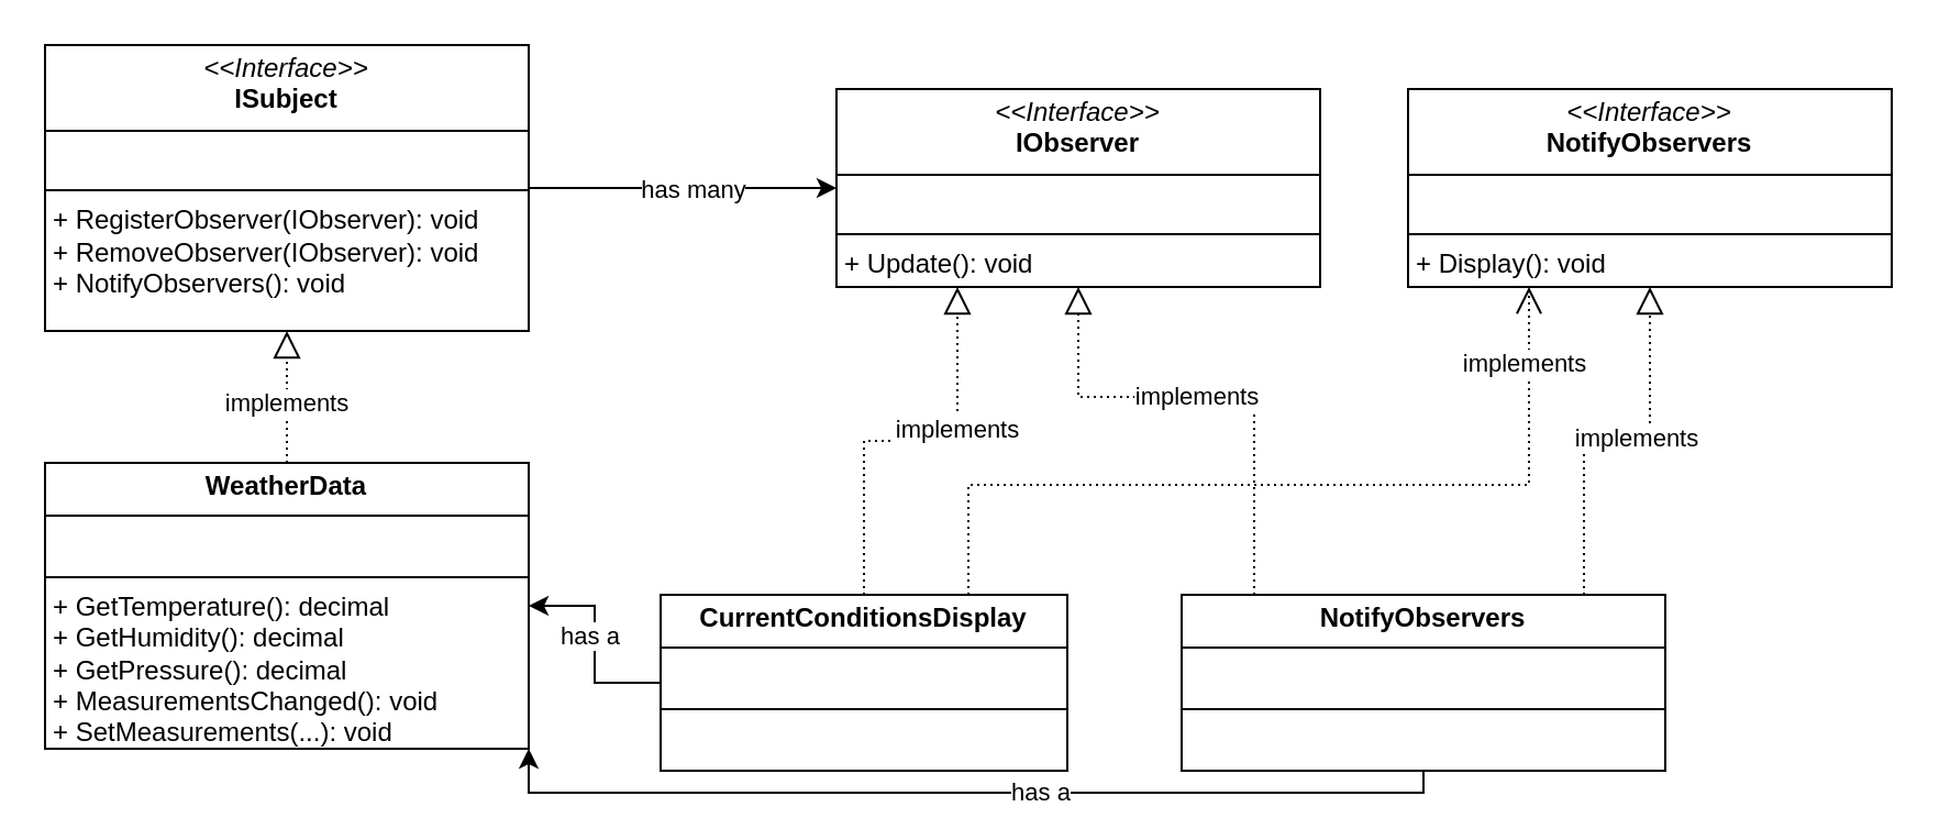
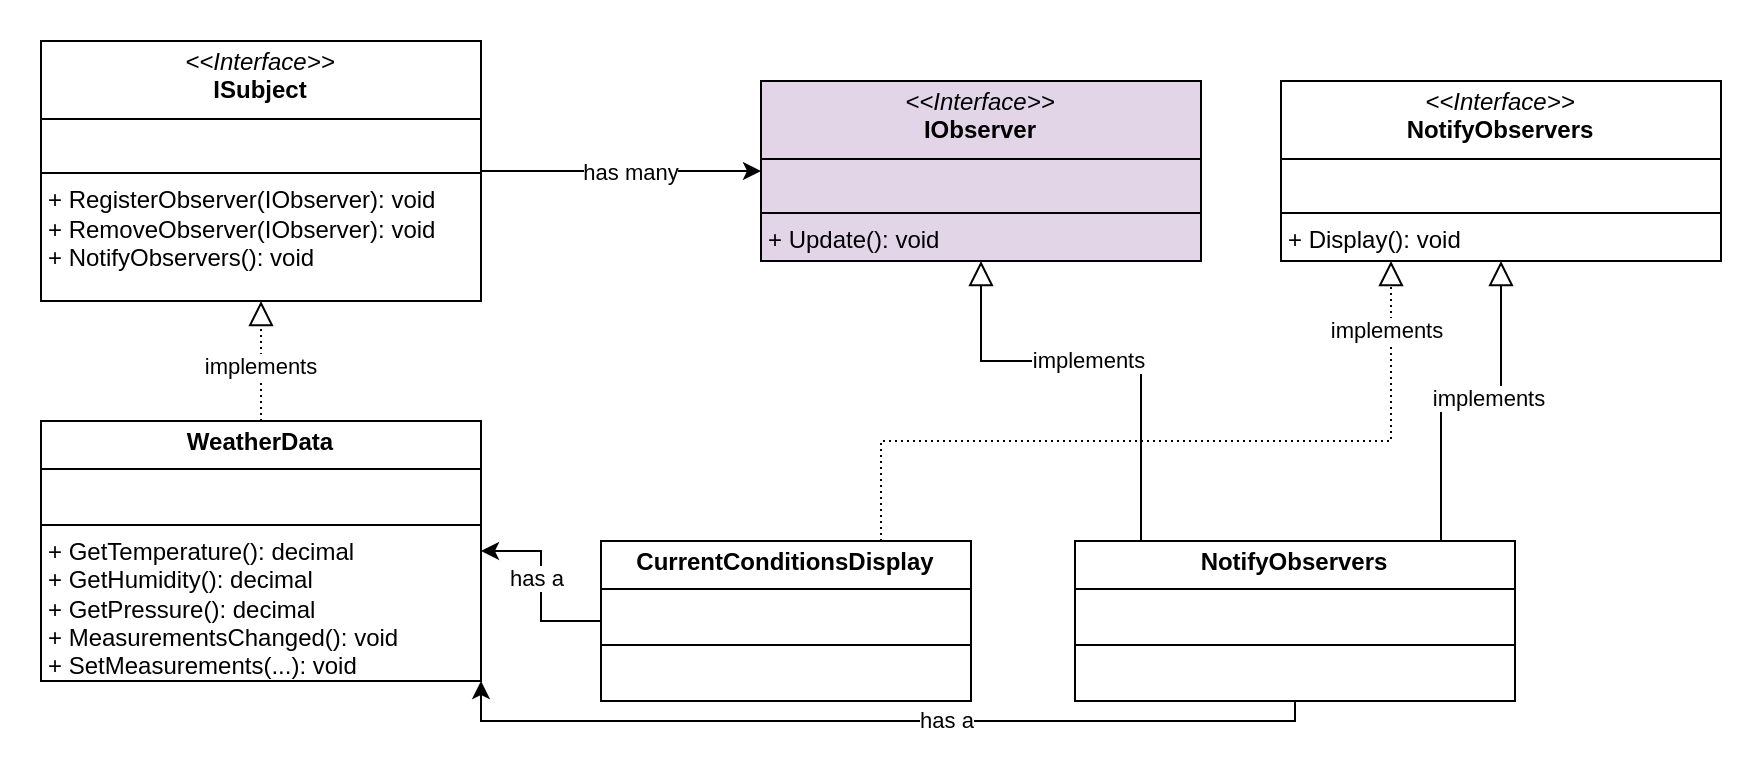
- <mxCell id="8" value="&lt;p style=&quot;margin:0px;margin-top:4px;text-align:center;&quot;&gt;&lt;i&gt;&amp;lt;&amp;lt;Interface&amp;gt;&amp;gt;&lt;/i&gt;&lt;br&gt;&lt;b&gt;IObserver&lt;/b&gt;&lt;/p&gt;&lt;hr size=&quot;1&quot; style=&quot;border-style:solid;&quot;&gt;&lt;p style=&quot;margin:0px;margin-left:4px;&quot;&gt;&lt;br&gt;&lt;/p&gt;&lt;hr size=&quot;1&quot; style=&quot;border-style:solid;&quot;&gt;&lt;p style=&quot;margin:0px;margin-left:4px;&quot;&gt;+ Update(): void&lt;/p&gt;" style="verticalAlign=top;align=left;overflow=fill;html=1;whiteSpace=wrap;" vertex="1" parent="1"><mxGeometry x="380" y="40" width="220" height="90" as="geometry" /></mxCell>
+ <mxCell id="8" value="&lt;p style=&quot;margin:0px;margin-top:4px;text-align:center;&quot;&gt;&lt;i&gt;&amp;lt;&amp;lt;Interface&amp;gt;&amp;gt;&lt;/i&gt;&lt;br&gt;&lt;b&gt;IObserver&lt;/b&gt;&lt;/p&gt;&lt;hr size=&quot;1&quot; style=&quot;border-style:solid;&quot;&gt;&lt;p style=&quot;margin:0px;margin-left:4px;&quot;&gt;&lt;br&gt;&lt;/p&gt;&lt;hr size=&quot;1&quot; style=&quot;border-style:solid;&quot;&gt;&lt;p style=&quot;margin:0px;margin-left:4px;&quot;&gt;+ Update(): void&lt;/p&gt;" style="verticalAlign=top;align=left;overflow=fill;html=1;whiteSpace=wrap;fillColor=#e1d5e7;" vertex="1" parent="1"><mxGeometry x="380" y="40" width="220" height="90" as="geometry" /></mxCell>
- <mxCell id="11" style="edgeStyle=orthogonalEdgeStyle;rounded=0;orthogonalLoop=1;jettySize=auto;html=1;entryX=0.25;entryY=1;entryDx=0;entryDy=0;dashed=1;dashPattern=1 2;endArrow=open;endFill=0;endSize=10;" edge="1" parent="1" source="15" target="16"><mxGeometry relative="1" as="geometry"><Array as="points"><mxPoint x="440" y="220" /><mxPoint x="695" y="220" /></Array></mxGeometry></mxCell>
+ <mxCell id="11" style="edgeStyle=orthogonalEdgeStyle;rounded=0;orthogonalLoop=1;jettySize=auto;html=1;entryX=0.25;entryY=1;entryDx=0;entryDy=0;dashed=1;dashPattern=1 2;endArrow=block;endFill=0;endSize=10;" edge="1" parent="1" source="15" target="16"><mxGeometry relative="1" as="geometry"><Array as="points"><mxPoint x="440" y="220" /><mxPoint x="695" y="220" /></Array></mxGeometry></mxCell>
- <mxCell id="17" style="edgeStyle=orthogonalEdgeStyle;rounded=0;orthogonalLoop=1;jettySize=auto;html=1;entryX=0.5;entryY=1;entryDx=0;entryDy=0;dashed=1;dashPattern=1 2;endArrow=block;endFill=0;endSize=10;" edge="1" parent="1" source="23" target="8"><mxGeometry relative="1" as="geometry"><Array as="points"><mxPoint x="570" y="180" /><mxPoint x="490" y="180" /></Array></mxGeometry></mxCell>
+ <mxCell id="17" style="edgeStyle=orthogonalEdgeStyle;rounded=0;orthogonalLoop=1;jettySize=auto;html=1;entryX=0.5;entryY=1;entryDx=0;entryDy=0;dashed=0;dashPattern=1 2;endArrow=block;endFill=0;endSize=10;" edge="1" parent="1" source="23" target="8"><mxGeometry relative="1" as="geometry"><Array as="points"><mxPoint x="570" y="180" /><mxPoint x="490" y="180" /></Array></mxGeometry></mxCell>
- <mxCell id="9" style="edgeStyle=orthogonalEdgeStyle;rounded=0;orthogonalLoop=1;jettySize=auto;html=1;entryX=0.25;entryY=1;entryDx=0;entryDy=0;dashed=1;dashPattern=1 2;endArrow=block;endFill=0;endSize=10;" edge="1" parent="1" source="15" target="8"><mxGeometry relative="1" as="geometry" /></mxCell>
- <mxCell id="10" value="implements" style="edgeLabel;html=1;align=center;verticalAlign=middle;resizable=0;points=[];" vertex="1" connectable="0" parent="9"><mxGeometry x="0.297" y="1" relative="1" as="geometry"><mxPoint as="offset" /></mxGeometry></mxCell>
- <mxCell id="19" style="edgeStyle=orthogonalEdgeStyle;rounded=0;orthogonalLoop=1;jettySize=auto;html=1;entryX=0.5;entryY=1;entryDx=0;entryDy=0;dashed=1;dashPattern=1 2;endArrow=block;endFill=0;endSize=10;" edge="1" parent="1" source="23" target="16"><mxGeometry relative="1" as="geometry"><Array as="points"><mxPoint x="720" y="200" /><mxPoint x="750" y="200" /></Array></mxGeometry></mxCell>
+ <mxCell id="19" style="edgeStyle=orthogonalEdgeStyle;rounded=0;orthogonalLoop=1;jettySize=auto;html=1;entryX=0.5;entryY=1;entryDx=0;entryDy=0;dashed=0;dashPattern=1 2;endArrow=block;endFill=0;endSize=10;" edge="1" parent="1" source="23" target="16"><mxGeometry relative="1" as="geometry"><Array as="points"><mxPoint x="720" y="200" /><mxPoint x="750" y="200" /></Array></mxGeometry></mxCell>
